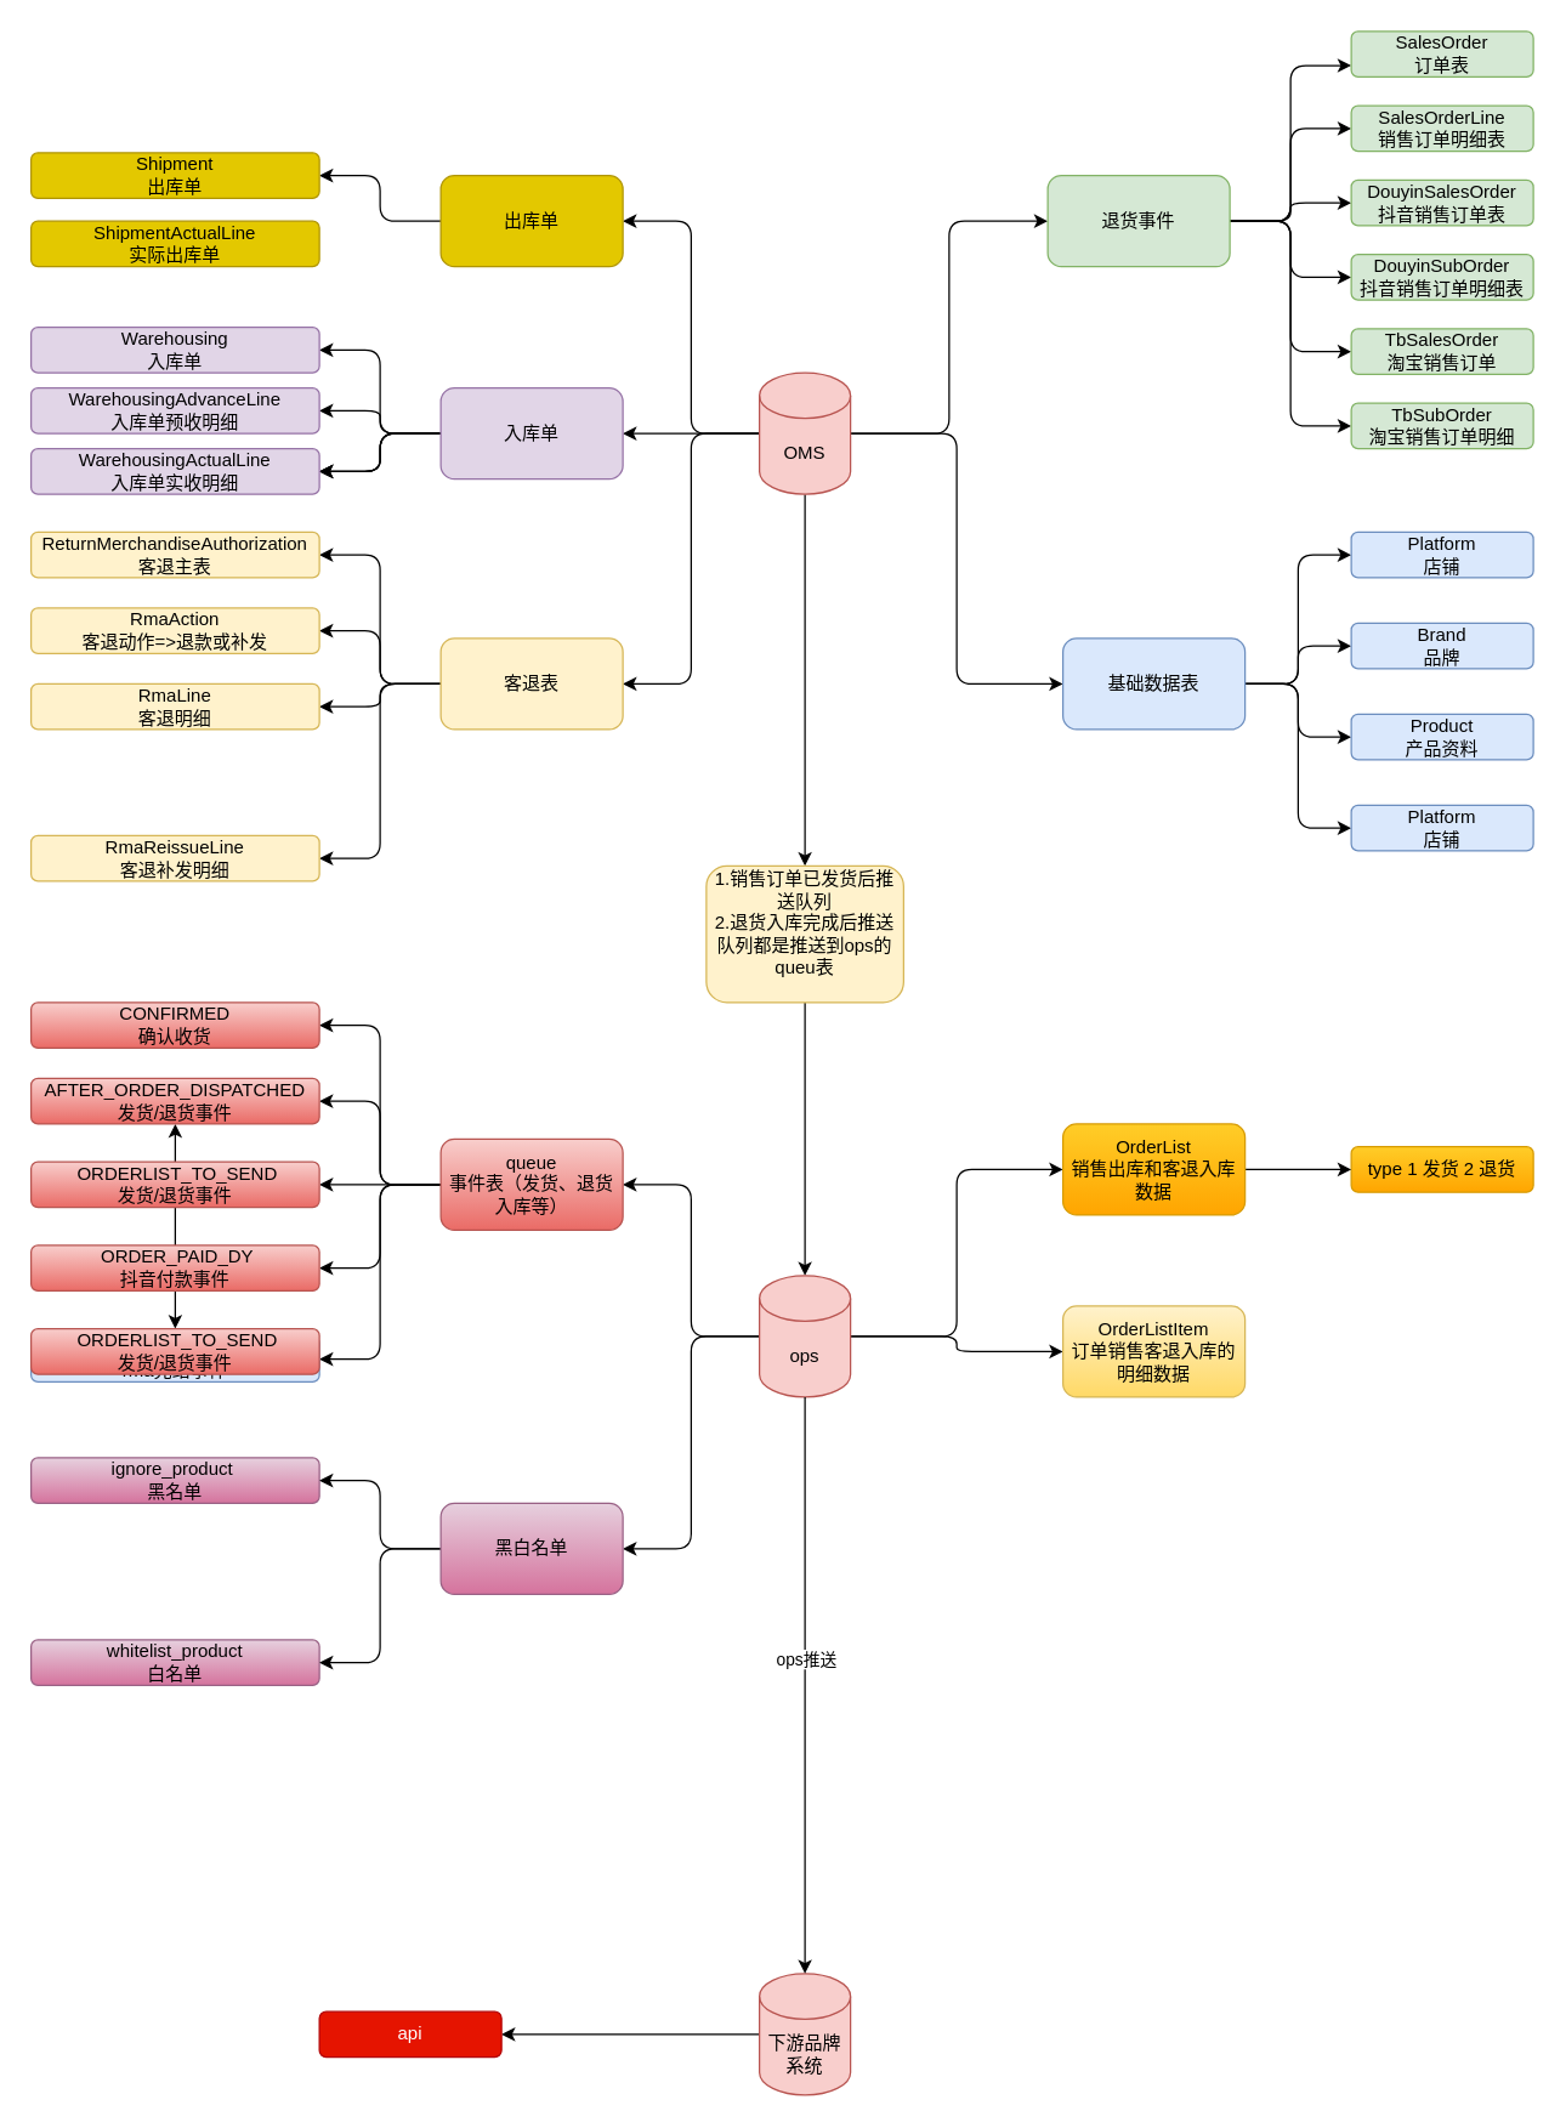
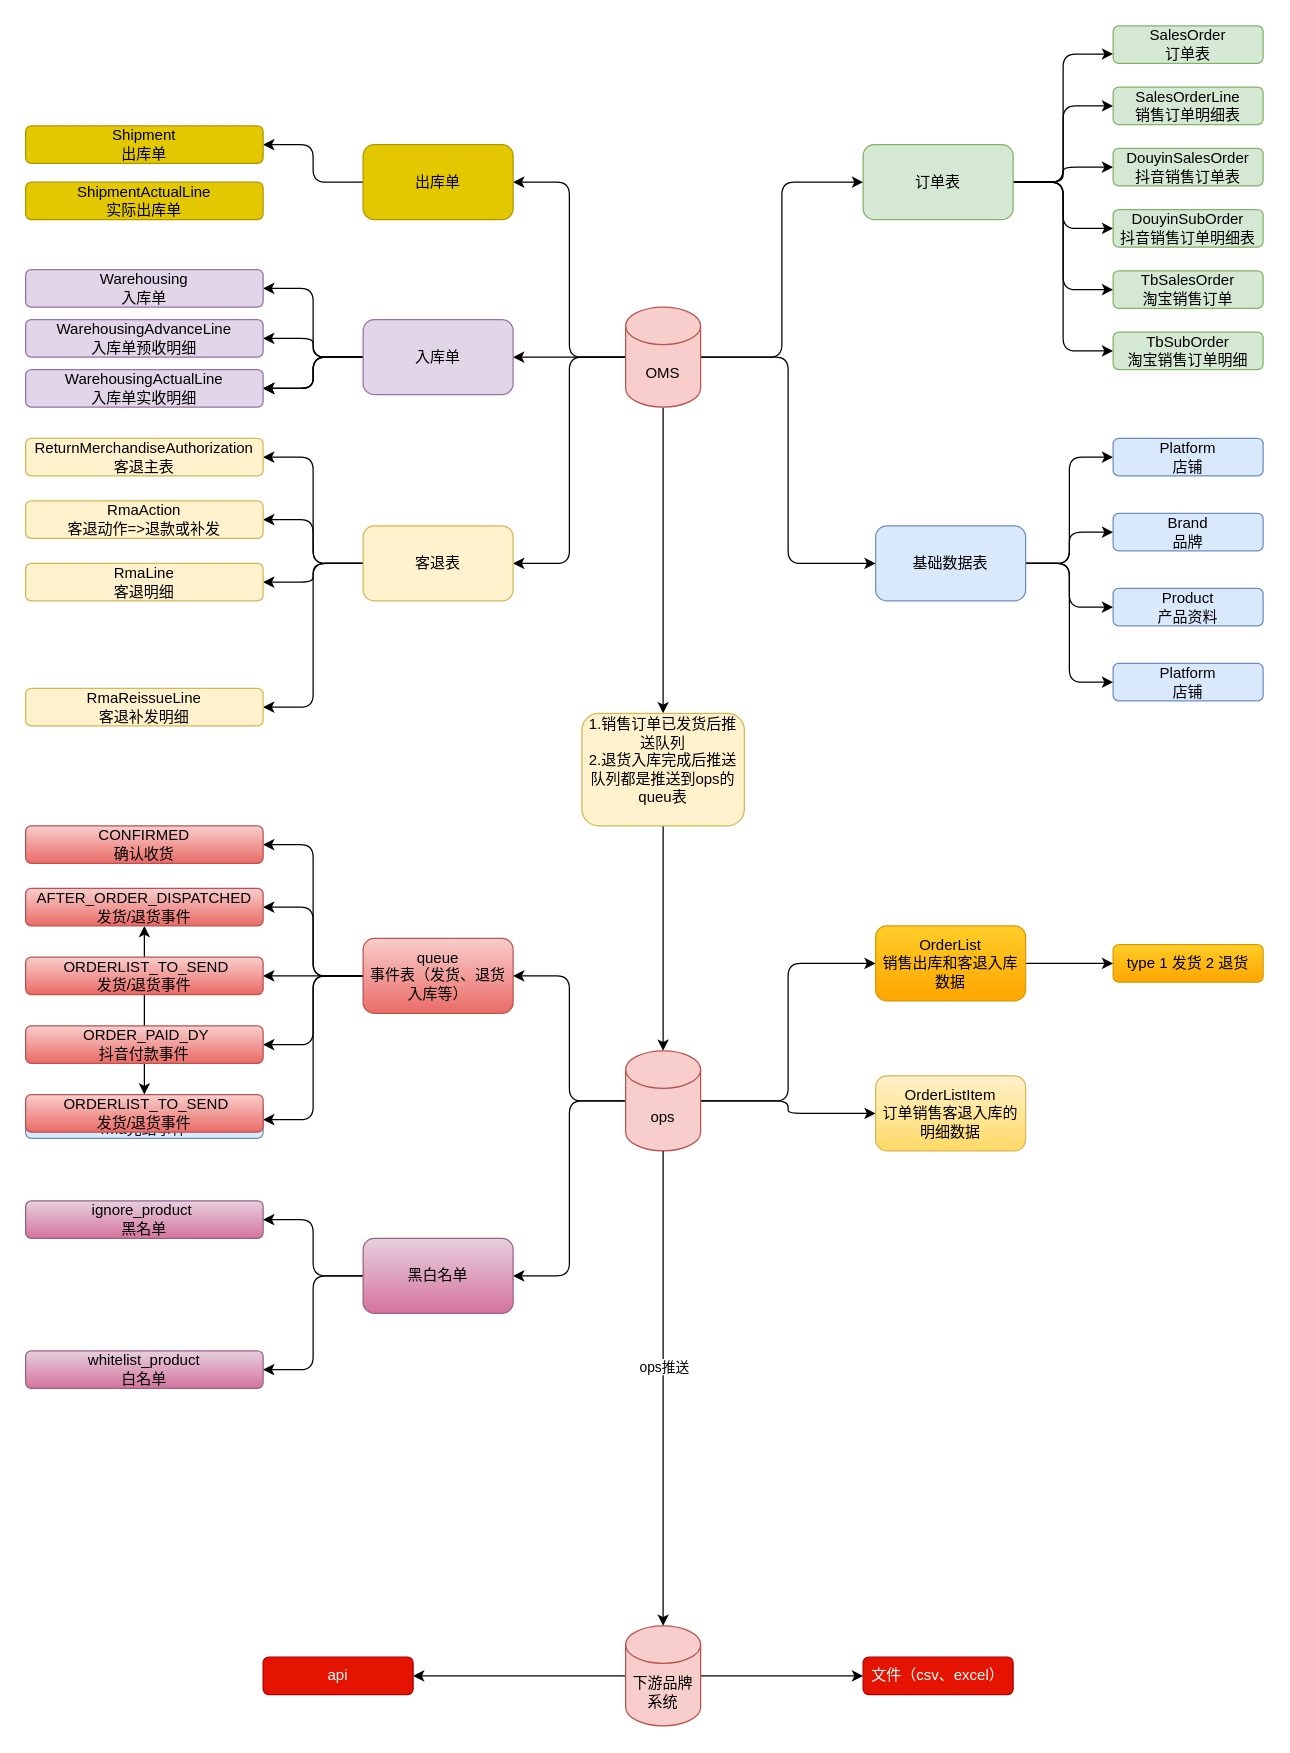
- <mxCell id="15" value="退货事件" style="rounded=1;whiteSpace=wrap;html=1;fillColor=#d5e8d4;strokeColor=#82b366;" vertex="1" parent="1"><mxGeometry x="690" y="115" width="120" height="60" as="geometry" /></mxCell>
+ <mxCell id="15" value="订单表" style="rounded=1;whiteSpace=wrap;html=1;fillColor=#d5e8d4;strokeColor=#82b366;" vertex="1" parent="1"><mxGeometry x="690" y="115" width="120" height="60" as="geometry" /></mxCell>
+ <mxCell id="56" style="edgeStyle=orthogonalEdgeStyle;rounded=1;orthogonalLoop=1;jettySize=auto;html=1;entryX=0;entryY=0.5;entryDx=0;entryDy=0;" edge="1" parent="1" source="57" target="69"><mxGeometry relative="1" as="geometry" /></mxCell>
+ <mxCell id="69" value="文件（csv、excel）" style="text;html=1;align=center;verticalAlign=middle;whiteSpace=wrap;rounded=1;fillColor=#e51400;strokeColor=#B20000;fontColor=#ffffff;" vertex="1" parent="1"><mxGeometry x="690" y="1325" width="120" height="30" as="geometry" /></mxCell>
